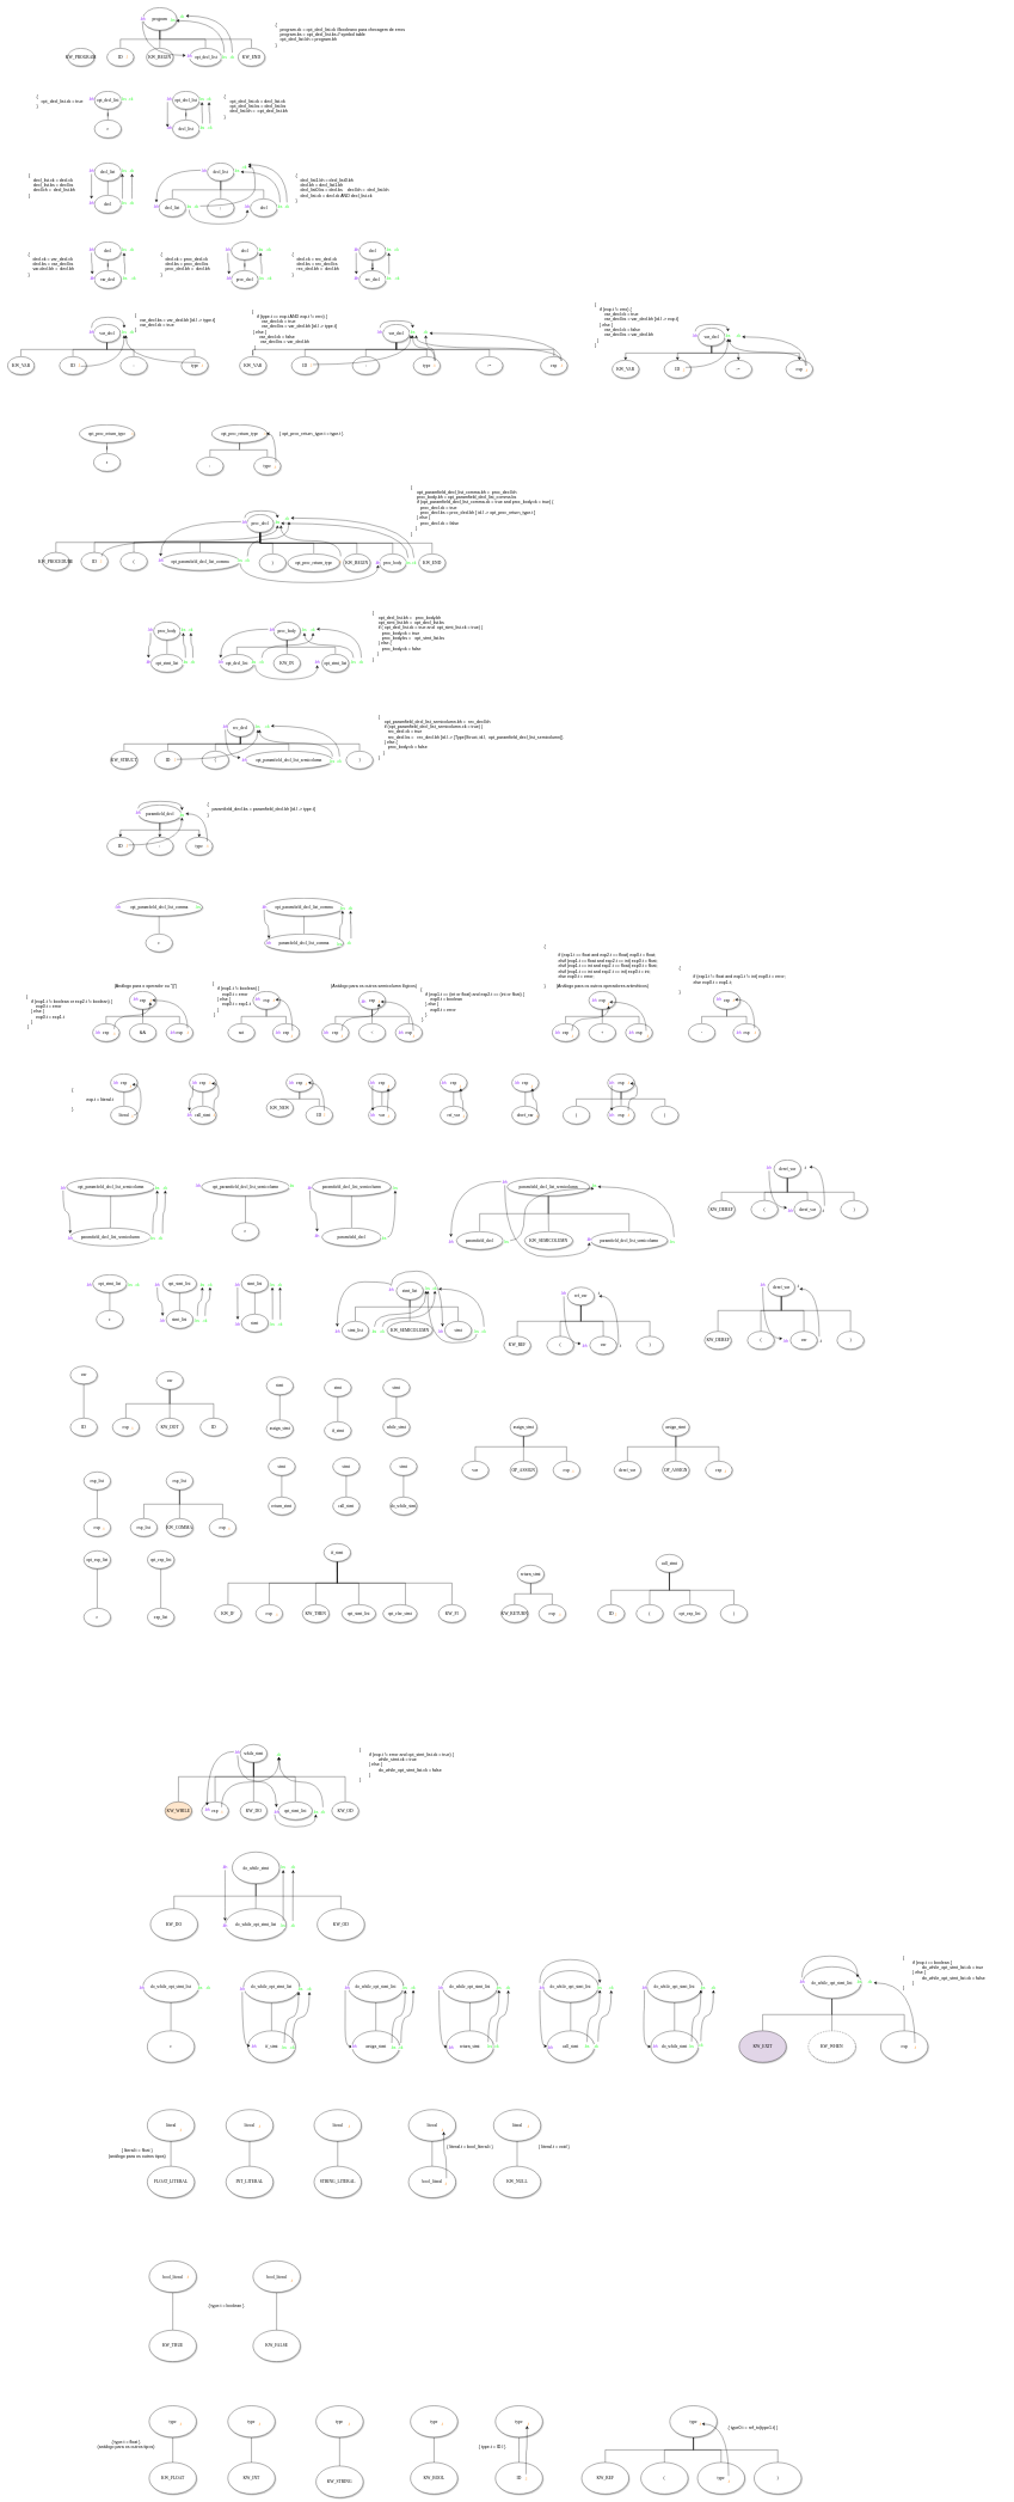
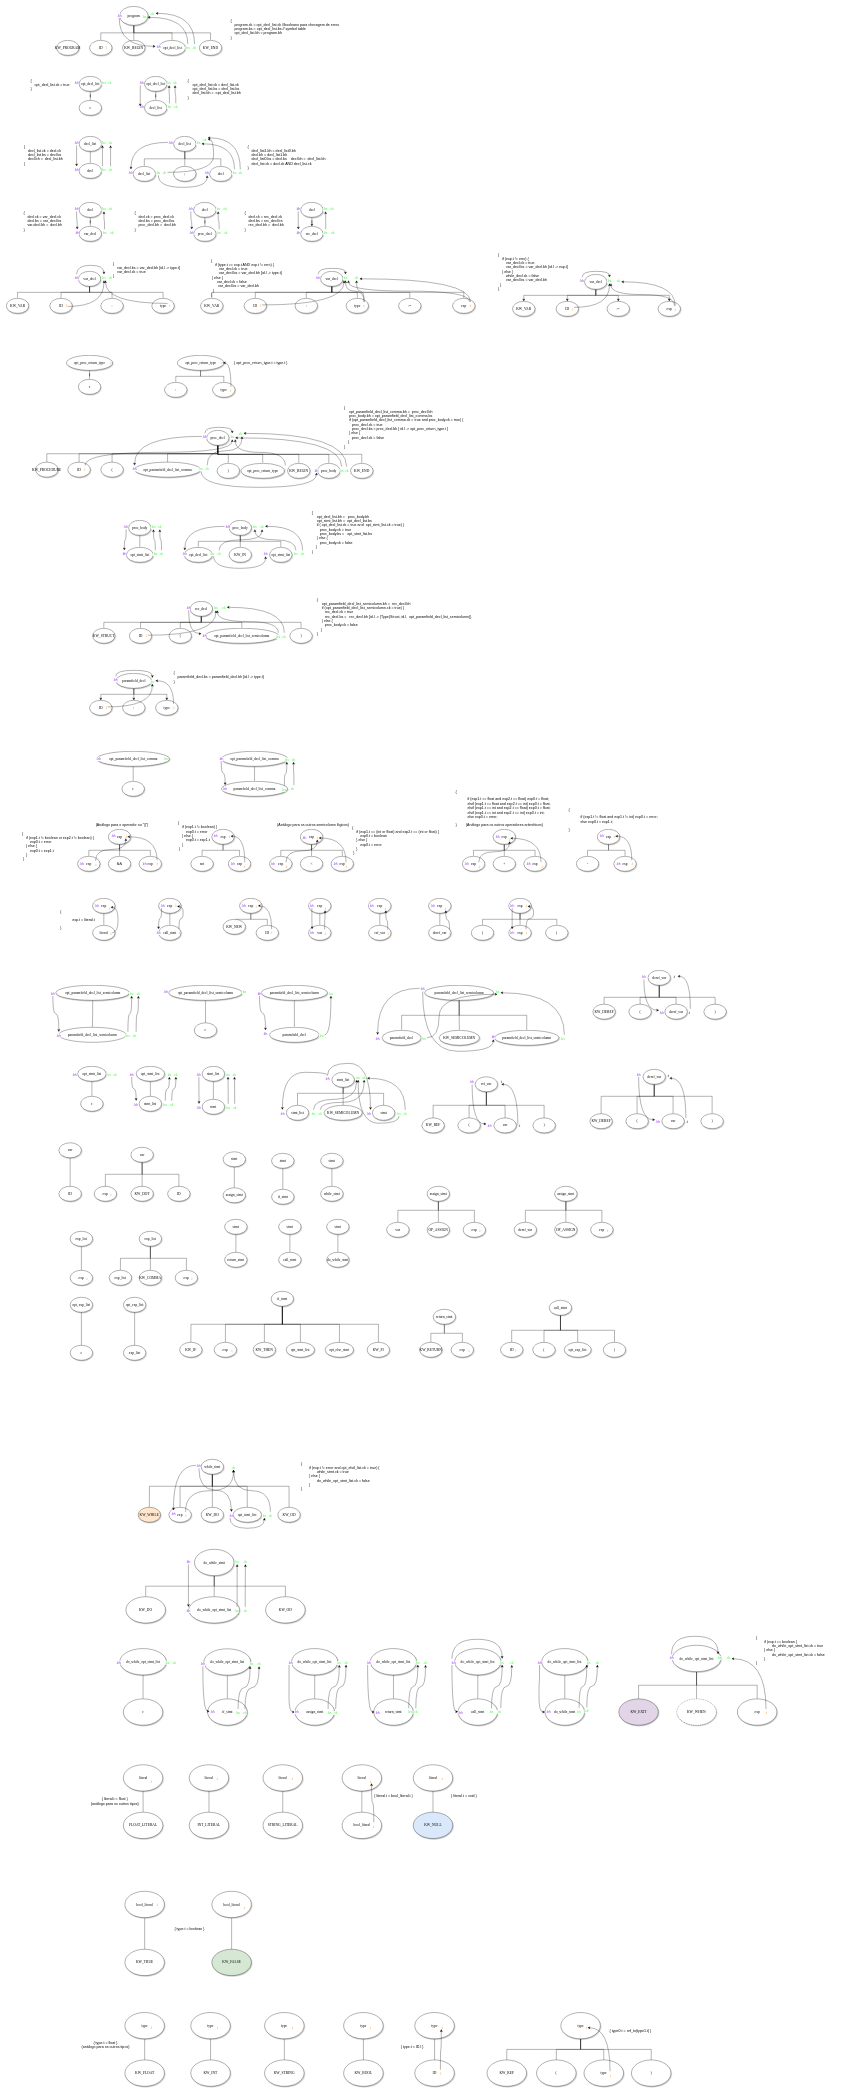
- <mxCell id="513" value="{&#10;    if (exp.t != erro) {&#10;        var_decl.ck = true&#10;        var_decl.bs = var_decl.bh [id.l -&gt; exp.t]    &#10;    } else {&#10;        var_decl.ck = false&#10;        var_decl.bs = var_decl.bh  &#10;  }&#10;}" style="text;whiteSpace=wrap;" parent="1" vertex="1"><mxGeometry x="1658" y="834" width="380" height="140" as="geometry" /></mxCell>
+ <mxCell id="513" value="{&#10;    if (exp.t != erro) {&#10;        var_decl.ck = true&#10;        var_decl.bs = var_decl.bh [id.l -&gt; exp.t]    &#10;    } else {&#10;        while_decl.ck = false&#10;        var_decl.bs = var_decl.bh  &#10;  }&#10;}" style="text;whiteSpace=wrap;" parent="1" vertex="1"><mxGeometry x="1658" y="834" width="380" height="140" as="geometry" /></mxCell>
- <mxCell id="765" value=" opt_else_stmt" style="ellipse;whiteSpace=wrap;html=1;rounded=0;shadow=1;comic=0;labelBackgroundColor=none;strokeWidth=1;fontFamily=Verdana;fontSize=12;align=center;" parent="1" vertex="1"><mxGeometry x="1068.25" y="4474" width="95" height="50" as="geometry" /></mxCell>
+ <mxCell id="765" value=" opt_else_stmt" style="ellipse;whiteSpace=wrap;html=1;rounded=0;shadow=1;comic=0;labelBackgroundColor=none;strokeWidth=1;fontFamily=Verdana;fontSize=12;align=center;" parent="1" vertex="1"><mxGeometry x="1083.25" y="4474" width="95" height="50" as="geometry" /></mxCell>
- <mxCell id="873" value="&lt;div&gt;{&lt;/div&gt;&lt;div&gt;&lt;span style=&quot;white-space: pre;&quot;&gt;&#09;&lt;/span&gt;if (exp.t != error and opt_stmt_list.ck = true) {&lt;/div&gt;&lt;div&gt;&lt;span style=&quot;white-space: pre;&quot;&gt;&#09;&lt;span style=&quot;white-space: pre;&quot;&gt;&#09;&lt;/span&gt;&lt;/span&gt;while_stmt.ck = true&lt;br&gt;&lt;span style=&quot;white-space: pre;&quot;&gt;&#09;&lt;/span&gt;} else {&lt;/div&gt;&lt;div&gt;&lt;span style=&quot;white-space: pre;&quot;&gt;&#09;&lt;/span&gt;&lt;span style=&quot;white-space: pre;&quot;&gt;&#09;&lt;/span&gt;do_while_opt_stmt_list.ck = false&lt;br&gt;&lt;span style=&quot;white-space: pre;&quot;&gt;&#09;&lt;/span&gt;}&lt;br&gt;}&lt;/div&gt;" style="text;whiteSpace=wrap;html=1;" vertex="1" parent="1"><mxGeometry x="1000.5" y="4864" width="290" height="110" as="geometry" /></mxCell>
+ <mxCell id="873" value="&lt;div&gt;{&lt;/div&gt;&lt;div&gt;&lt;span style=&quot;white-space: pre;&quot;&gt;&#09;&lt;/span&gt;if (exp.t != error and opt_elsif_list.ck = true) {&lt;/div&gt;&lt;div&gt;&lt;span style=&quot;white-space: pre;&quot;&gt;&#09;&lt;span style=&quot;white-space: pre;&quot;&gt;&#09;&lt;/span&gt;&lt;/span&gt;while_stmt.ck = true&lt;br&gt;&lt;span style=&quot;white-space: pre;&quot;&gt;&#09;&lt;/span&gt;} else {&lt;/div&gt;&lt;div&gt;&lt;span style=&quot;white-space: pre;&quot;&gt;&#09;&lt;/span&gt;&lt;span style=&quot;white-space: pre;&quot;&gt;&#09;&lt;/span&gt;do_while_opt_stmt_list.ck = false&lt;br&gt;&lt;span style=&quot;white-space: pre;&quot;&gt;&#09;&lt;/span&gt;}&lt;br&gt;}&lt;/div&gt;" style="text;whiteSpace=wrap;html=1;" vertex="1" parent="1"><mxGeometry x="1000.5" y="4864" width="290" height="110" as="geometry" /></mxCell>
- <mxCell id="231" value="KW_NULL" style="ellipse;whiteSpace=wrap;html=1;rounded=0;shadow=1;comic=0;labelBackgroundColor=none;strokeWidth=1;fontFamily=Verdana;fontSize=12;align=center;" parent="1" vertex="1"><mxGeometry x="1376.924" y="6040.42" width="131.785" height="87.856" as="geometry" /></mxCell>
+ <mxCell id="231" value="KW_NULL" style="ellipse;whiteSpace=wrap;html=1;rounded=0;shadow=1;comic=0;labelBackgroundColor=none;strokeWidth=1;fontFamily=Verdana;fontSize=12;align=center;fillColor=#dae8fc;" parent="1" vertex="1"><mxGeometry x="1376.924" y="6040.42" width="131.785" height="87.856" as="geometry" /></mxCell>
- <mxCell id="233" value="KW_FALSE" style="ellipse;whiteSpace=wrap;html=1;rounded=0;shadow=1;comic=0;labelBackgroundColor=none;strokeWidth=1;fontFamily=Verdana;fontSize=12;align=center;" parent="1" vertex="1"><mxGeometry x="705.699" y="6497.274" width="131.785" height="87.856" as="geometry" /></mxCell>
+ <mxCell id="233" value="KW_FALSE" style="ellipse;whiteSpace=wrap;html=1;rounded=0;shadow=1;comic=0;labelBackgroundColor=none;strokeWidth=1;fontFamily=Verdana;fontSize=12;align=center;fillColor=#d5e8d4;" parent="1" vertex="1"><mxGeometry x="705.699" y="6497.274" width="131.785" height="87.856" as="geometry" /></mxCell>
- <mxCell id="244" value="KW_STRING" style="ellipse;whiteSpace=wrap;html=1;rounded=0;shadow=1;comic=0;labelBackgroundColor=none;strokeWidth=1;fontFamily=Verdana;fontSize=12;align=center;" parent="1" vertex="1"><mxGeometry x="881.412" y="6876.271" width="131.785" height="87.856" as="geometry" /></mxCell>
+ <mxCell id="244" value="KW_STRING" style="ellipse;whiteSpace=wrap;html=1;rounded=0;shadow=1;comic=0;labelBackgroundColor=none;strokeWidth=1;fontFamily=Verdana;fontSize=12;align=center;" parent="1" vertex="1"><mxGeometry x="881.412" y="6866.271" width="131.785" height="87.856" as="geometry" /></mxCell>
